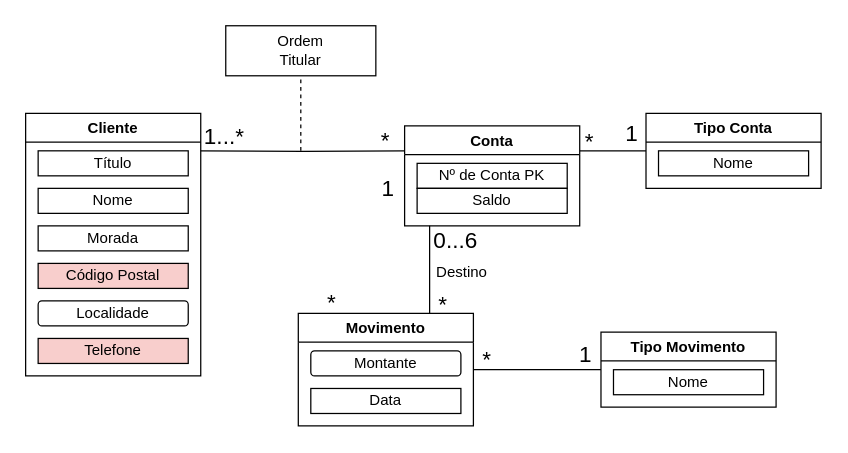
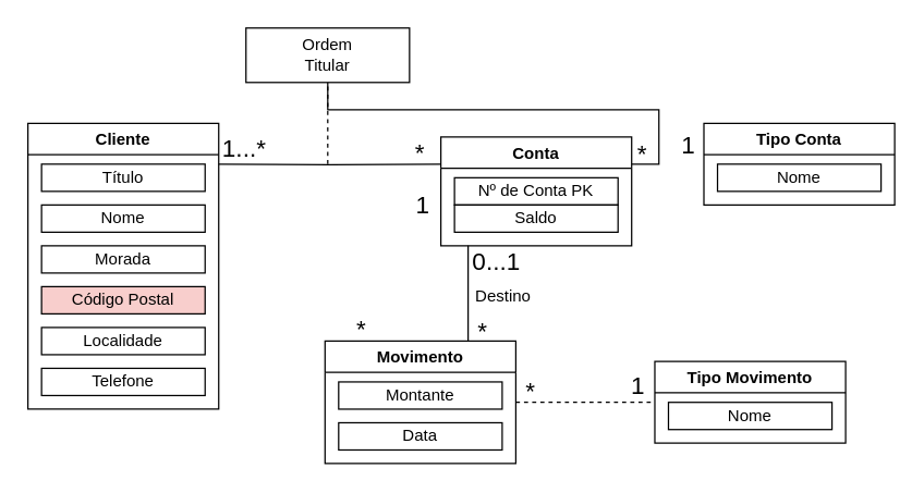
- <mxCell id="10" style="edgeStyle=orthogonalEdgeStyle;rounded=0;orthogonalLoop=1;jettySize=auto;html=1;exitX=1;exitY=0.25;exitDx=0;exitDy=0;entryX=0;entryY=0.5;entryDx=0;entryDy=0;fontSize=18;endArrow=none;endFill=0;" parent="1" source="11" target="18" edge="1"><mxGeometry relative="1" as="geometry" /></mxCell>
+ <mxCell id="10" style="edgeStyle=orthogonalEdgeStyle;rounded=0;orthogonalLoop=1;jettySize=auto;html=1;exitX=1;exitY=0.25;exitDx=0;exitDy=0;fontSize=18;endArrow=none;endFill=0;" parent="1" source="11" target="16" edge="1"><mxGeometry relative="1" as="geometry" /></mxCell>
- <mxCell id="32" value="0...6" style="text;html=1;strokeColor=none;fillColor=none;align=center;verticalAlign=middle;whiteSpace=wrap;rounded=0;fontSize=18;" vertex="1" parent="1"><mxGeometry x="359" y="187" width="10" height="10" as="geometry" /></mxCell>
+ <mxCell id="32" value="0...1" style="text;html=1;strokeColor=none;fillColor=none;align=center;verticalAlign=middle;whiteSpace=wrap;rounded=0;fontSize=18;" vertex="1" parent="1"><mxGeometry x="359" y="187" width="10" height="10" as="geometry" /></mxCell>
- <mxCell id="8" value="Localidade" style="whiteSpace=wrap;html=1;rounded=1;" parent="3" vertex="1"><mxGeometry x="10" y="150" width="120" height="20" as="geometry" /></mxCell>
+ <mxCell id="8" value="Localidade" style="rounded=0;whiteSpace=wrap;html=1;" parent="3" vertex="1"><mxGeometry x="10" y="150" width="120" height="20" as="geometry" /></mxCell>
- <mxCell id="9" value="Telefone" style="rounded=0;whiteSpace=wrap;html=1;fillColor=#f8cecc;" parent="3" vertex="1"><mxGeometry x="10" y="180" width="120" height="20" as="geometry" /></mxCell>
+ <mxCell id="9" value="Telefone" style="rounded=0;whiteSpace=wrap;html=1;" parent="3" vertex="1"><mxGeometry x="10" y="180" width="120" height="20" as="geometry" /></mxCell>
- <mxCell id="25" value="Montante" style="whiteSpace=wrap;html=1;rounded=1;" parent="24" vertex="1"><mxGeometry x="10" y="30" width="120" height="20" as="geometry" /></mxCell>
+ <mxCell id="25" value="Montante" style="rounded=0;whiteSpace=wrap;html=1;" parent="24" vertex="1"><mxGeometry x="10" y="30" width="120" height="20" as="geometry" /></mxCell>
- <mxCell id="22" style="edgeStyle=orthogonalEdgeStyle;rounded=0;orthogonalLoop=1;jettySize=auto;html=1;exitX=1;exitY=0.5;exitDx=0;exitDy=0;fontSize=18;entryX=0;entryY=0.5;entryDx=0;entryDy=0;endArrow=none;endFill=0;" parent="1" source="24" target="27" edge="1"><mxGeometry relative="1" as="geometry"><mxPoint x="530" y="295" as="targetPoint" /></mxGeometry></mxCell>
+ <mxCell id="22" style="edgeStyle=orthogonalEdgeStyle;rounded=0;orthogonalLoop=1;jettySize=auto;html=1;exitX=1;exitY=0.5;exitDx=0;exitDy=0;fontSize=18;entryX=0;entryY=0.5;entryDx=0;entryDy=0;endArrow=none;endFill=0;dashed=1;" parent="1" source="24" target="27" edge="1"><mxGeometry relative="1" as="geometry"><mxPoint x="530" y="295" as="targetPoint" /></mxGeometry></mxCell>
